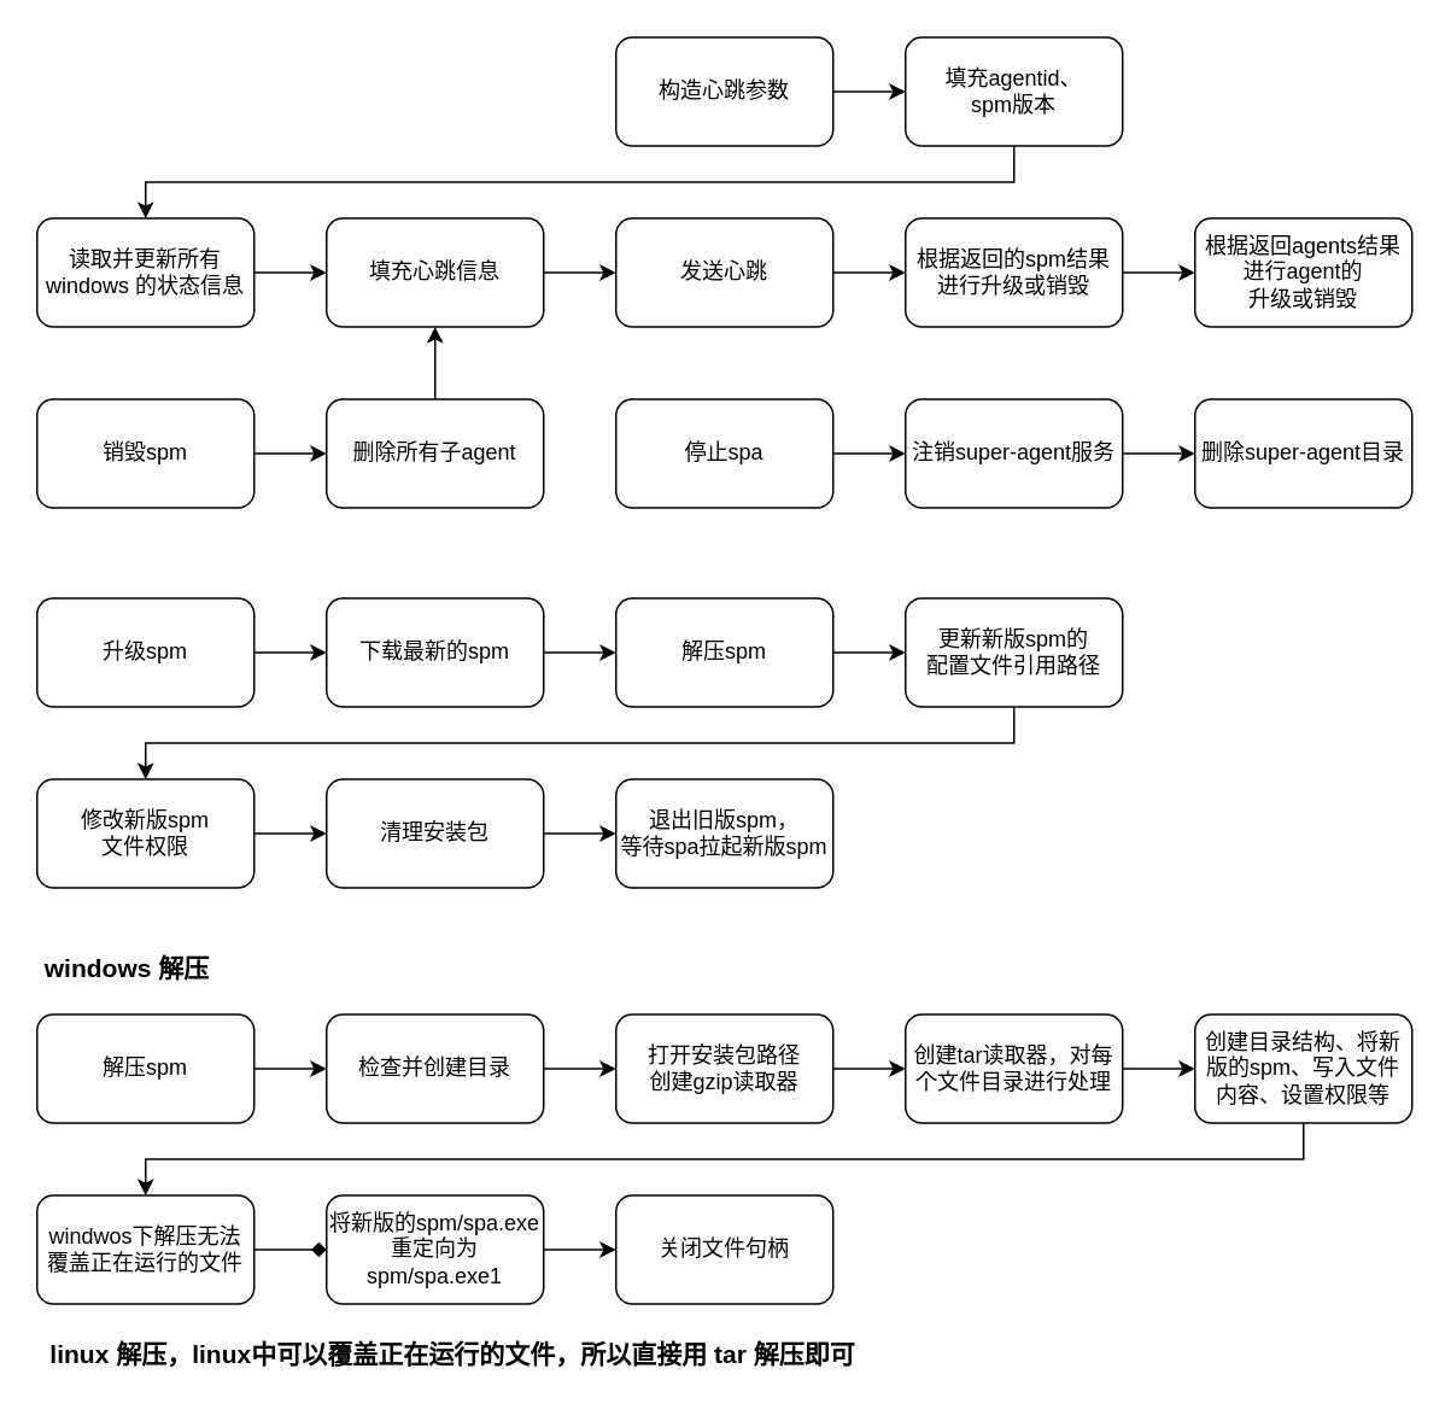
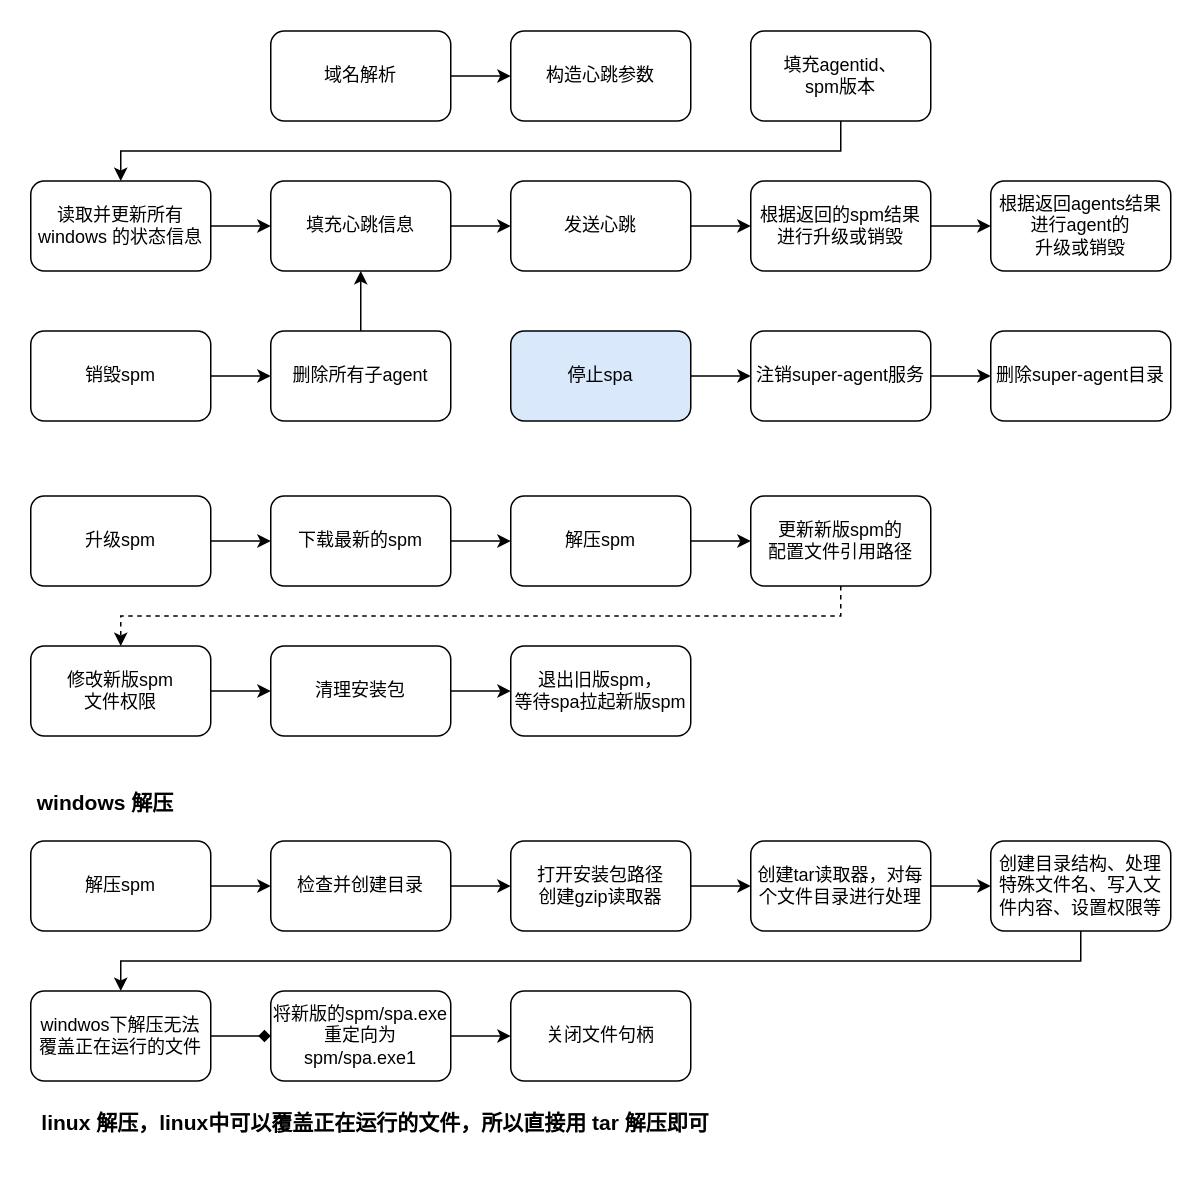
+ <mxCell id="3" value="域名解析" style="rounded=1;whiteSpace=wrap;html=1;" vertex="1" parent="1"><mxGeometry x="180" y="20" width="120" height="60" as="geometry" /></mxCell>
+ <mxCell id="2" style="edgeStyle=orthogonalEdgeStyle;rounded=0;orthogonalLoop=1;jettySize=auto;html=1;entryX=0;entryY=0.5;entryDx=0;entryDy=0;" edge="1" parent="1" source="3" target="5"><mxGeometry relative="1" as="geometry" /></mxCell>
- <mxCell id="4" value="" style="edgeStyle=orthogonalEdgeStyle;rounded=0;orthogonalLoop=1;jettySize=auto;html=1;" edge="1" parent="1" source="5" target="7"><mxGeometry relative="1" as="geometry" /></mxCell>
- <mxCell id="31" value="停止spa" style="rounded=1;whiteSpace=wrap;html=1;" vertex="1" parent="27"><mxGeometry x="320" width="120" height="60" as="geometry" /></mxCell>
+ <mxCell id="31" value="停止spa" style="rounded=1;whiteSpace=wrap;html=1;fillColor=#dae8fc;" vertex="1" parent="27"><mxGeometry x="320" width="120" height="60" as="geometry" /></mxCell>
- <mxCell id="23" style="edgeStyle=orthogonalEdgeStyle;rounded=0;orthogonalLoop=1;jettySize=auto;html=1;entryX=0.5;entryY=0;entryDx=0;entryDy=0;" edge="1" parent="1" source="24" target="26"><mxGeometry relative="1" as="geometry"><Array as="points"><mxPoint x="560" y="410" /><mxPoint x="80" y="410" /></Array></mxGeometry></mxCell>
+ <mxCell id="23" style="edgeStyle=orthogonalEdgeStyle;rounded=0;orthogonalLoop=1;jettySize=auto;html=1;entryX=0.5;entryY=0;entryDx=0;entryDy=0;dashed=1;" edge="1" parent="1" source="24" target="26"><mxGeometry relative="1" as="geometry"><Array as="points"><mxPoint x="560" y="410" /><mxPoint x="80" y="410" /></Array></mxGeometry></mxCell>
- <mxCell id="48" value="创建目录结构、将新版的spm、写入文件内容、设置权限等" style="rounded=1;whiteSpace=wrap;html=1;" vertex="1" parent="40"><mxGeometry x="640" y="40" width="120" height="60" as="geometry" /></mxCell>
+ <mxCell id="48" value="创建目录结构、处理特殊文件名、写入文件内容、设置权限等" style="rounded=1;whiteSpace=wrap;html=1;" vertex="1" parent="40"><mxGeometry x="640" y="40" width="120" height="60" as="geometry" /></mxCell>
